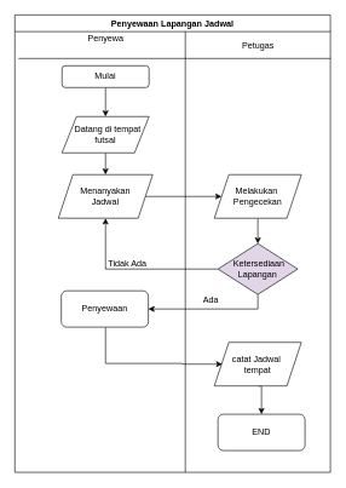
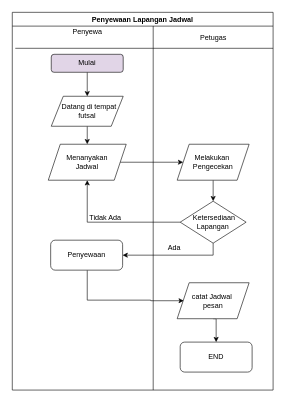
- <mxCell id="3" value="Mulai" style="rounded=1;whiteSpace=wrap;html=1;" vertex="1" parent="1"><mxGeometry x="85" y="90" width="120" height="30" as="geometry" /></mxCell>
+ <mxCell id="3" value="Mulai" style="rounded=1;whiteSpace=wrap;html=1;fillColor=#e1d5e7;" vertex="1" parent="1"><mxGeometry x="85" y="90" width="120" height="30" as="geometry" /></mxCell>
- <mxCell id="12" value="&amp;nbsp; Ketersediaan&amp;nbsp;&lt;br&gt;Lapangan" style="rhombus;whiteSpace=wrap;html=1;fillColor=#e1d5e7;" vertex="1" parent="1"><mxGeometry x="300" y="335" width="110" height="70" as="geometry" /></mxCell>
+ <mxCell id="12" value="&amp;nbsp; Ketersediaan&amp;nbsp;&lt;br&gt;Lapangan" style="rhombus;whiteSpace=wrap;html=1;" vertex="1" parent="1"><mxGeometry x="300" y="335" width="110" height="70" as="geometry" /></mxCell>
- <mxCell id="14" value="catat Jadwal&amp;nbsp;&lt;br&gt;tempat" style="shape=parallelogram;perimeter=parallelogramPerimeter;whiteSpace=wrap;html=1;fixedSize=1;" vertex="1" parent="1"><mxGeometry x="295" y="471" width="120" height="60" as="geometry" /></mxCell>
+ <mxCell id="14" value="catat Jadwal&amp;nbsp;&lt;br&gt;pesan" style="shape=parallelogram;perimeter=parallelogramPerimeter;whiteSpace=wrap;html=1;fixedSize=1;" vertex="1" parent="1"><mxGeometry x="295" y="471" width="120" height="60" as="geometry" /></mxCell>
